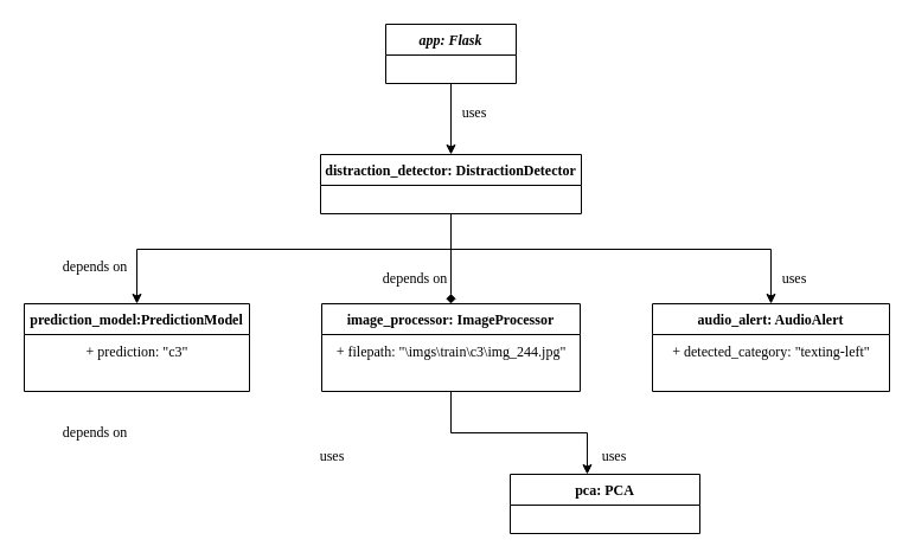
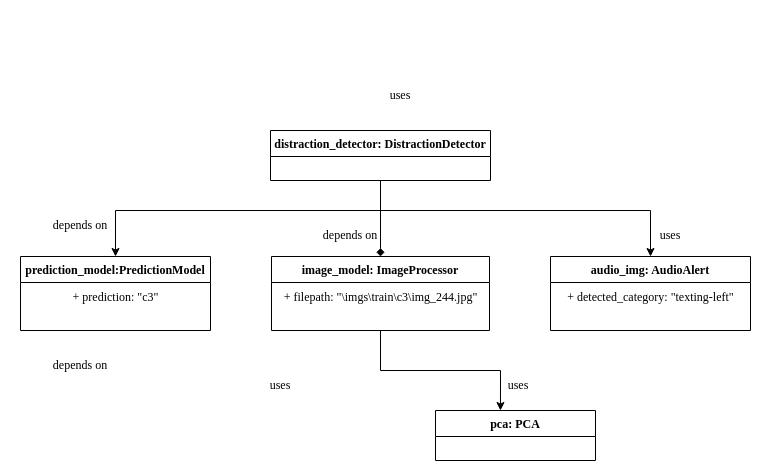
- <mxCell id="3" value="app: Flask" style="swimlane;fontStyle=3;align=center;verticalAlign=top;childLayout=stackLayout;horizontal=1;startSize=26;horizontalStack=0;resizeParent=1;resizeLast=0;collapsible=1;marginBottom=0;rounded=0;shadow=0;strokeWidth=1;fontFamily=Times New Roman;" parent="1" vertex="1"><mxGeometry x="325" y="20" width="110" height="50" as="geometry"><mxRectangle x="230" y="140" width="160" height="26" as="alternateBounds" /></mxGeometry></mxCell>
- <mxCell id="2" style="edgeStyle=orthogonalEdgeStyle;rounded=0;orthogonalLoop=1;jettySize=auto;html=1;exitX=0.5;exitY=1;exitDx=0;exitDy=0;entryX=0.5;entryY=0;entryDx=0;entryDy=0;fontFamily=Times New Roman;" edge="1" parent="1" source="3" target="7"><mxGeometry relative="1" as="geometry" /></mxCell>
- <mxCell id="10" value="image_processor: ImageProcessor" style="swimlane;fontStyle=1;align=center;verticalAlign=top;childLayout=stackLayout;horizontal=1;startSize=26;horizontalStack=0;resizeParent=1;resizeLast=0;collapsible=1;marginBottom=0;rounded=0;shadow=0;strokeWidth=1;fontFamily=Times New Roman;" vertex="1" parent="1"><mxGeometry x="271" y="256" width="218" height="74" as="geometry"><mxRectangle x="340" y="380" width="170" height="26" as="alternateBounds" /></mxGeometry></mxCell>
+ <mxCell id="10" value="image_model: ImageProcessor" style="swimlane;fontStyle=1;align=center;verticalAlign=top;childLayout=stackLayout;horizontal=1;startSize=26;horizontalStack=0;resizeParent=1;resizeLast=0;collapsible=1;marginBottom=0;rounded=0;shadow=0;strokeWidth=1;fontFamily=Times New Roman;" vertex="1" parent="1"><mxGeometry x="271" y="256" width="218" height="74" as="geometry"><mxRectangle x="340" y="380" width="170" height="26" as="alternateBounds" /></mxGeometry></mxCell>
- <mxCell id="12" value="audio_alert: AudioAlert" style="swimlane;fontStyle=1;align=center;verticalAlign=top;childLayout=stackLayout;horizontal=1;startSize=26;horizontalStack=0;resizeParent=1;resizeLast=0;collapsible=1;marginBottom=0;rounded=0;shadow=0;strokeWidth=1;fontFamily=Times New Roman;" vertex="1" parent="1"><mxGeometry x="550" y="256" width="200" height="74" as="geometry"><mxRectangle x="340" y="380" width="170" height="26" as="alternateBounds" /></mxGeometry></mxCell>
+ <mxCell id="12" value="audio_img: AudioAlert" style="swimlane;fontStyle=1;align=center;verticalAlign=top;childLayout=stackLayout;horizontal=1;startSize=26;horizontalStack=0;resizeParent=1;resizeLast=0;collapsible=1;marginBottom=0;rounded=0;shadow=0;strokeWidth=1;fontFamily=Times New Roman;" vertex="1" parent="1"><mxGeometry x="550" y="256" width="200" height="74" as="geometry"><mxRectangle x="340" y="380" width="170" height="26" as="alternateBounds" /></mxGeometry></mxCell>
- <mxCell id="14" value="pca: PCA" style="swimlane;fontStyle=1;align=center;verticalAlign=top;childLayout=stackLayout;horizontal=1;startSize=26;horizontalStack=0;resizeParent=1;resizeLast=0;collapsible=1;marginBottom=0;rounded=0;shadow=0;strokeWidth=1;fontFamily=Times New Roman;" vertex="1" parent="1"><mxGeometry x="430" y="400" width="160" height="50" as="geometry"><mxRectangle x="340" y="380" width="170" height="26" as="alternateBounds" /></mxGeometry></mxCell>
+ <mxCell id="14" value="pca: PCA" style="swimlane;fontStyle=1;align=center;verticalAlign=top;childLayout=stackLayout;horizontal=1;startSize=26;horizontalStack=0;resizeParent=1;resizeLast=0;collapsible=1;marginBottom=0;rounded=0;shadow=0;strokeWidth=1;fontFamily=Times New Roman;" vertex="1" parent="1"><mxGeometry x="435" y="410" width="160" height="50" as="geometry"><mxRectangle x="340" y="380" width="170" height="26" as="alternateBounds" /></mxGeometry></mxCell>
